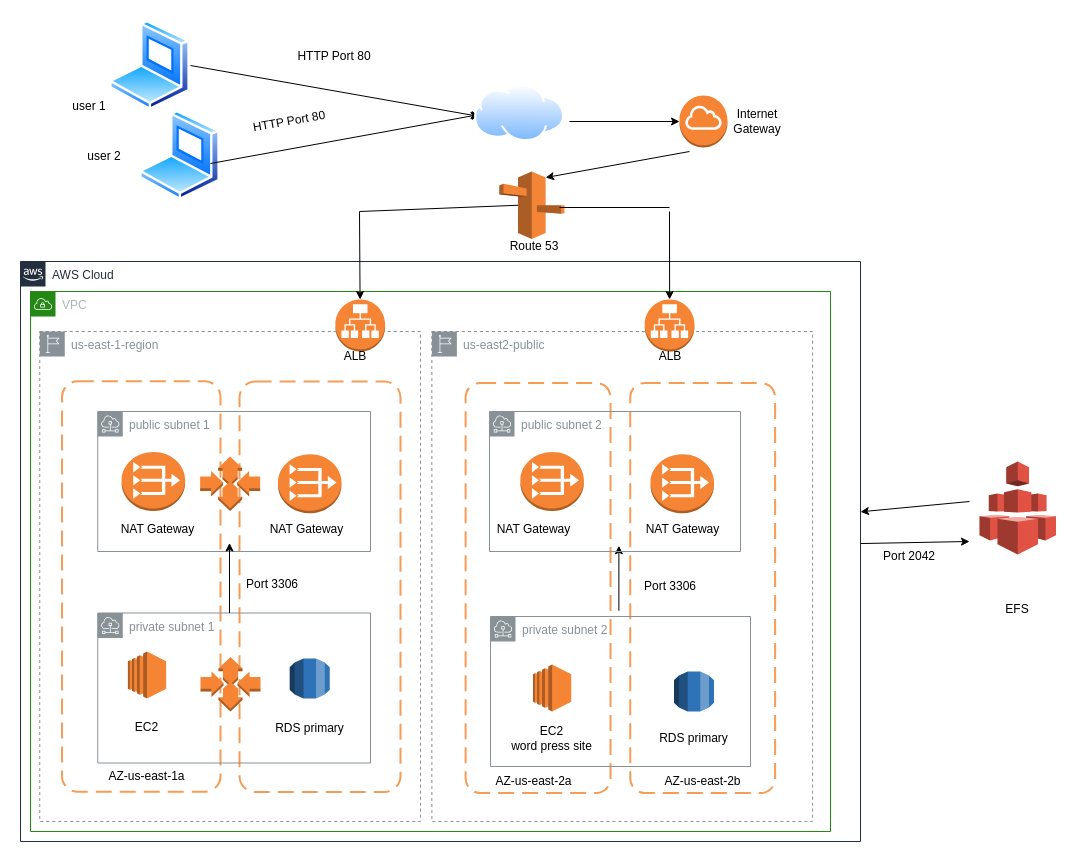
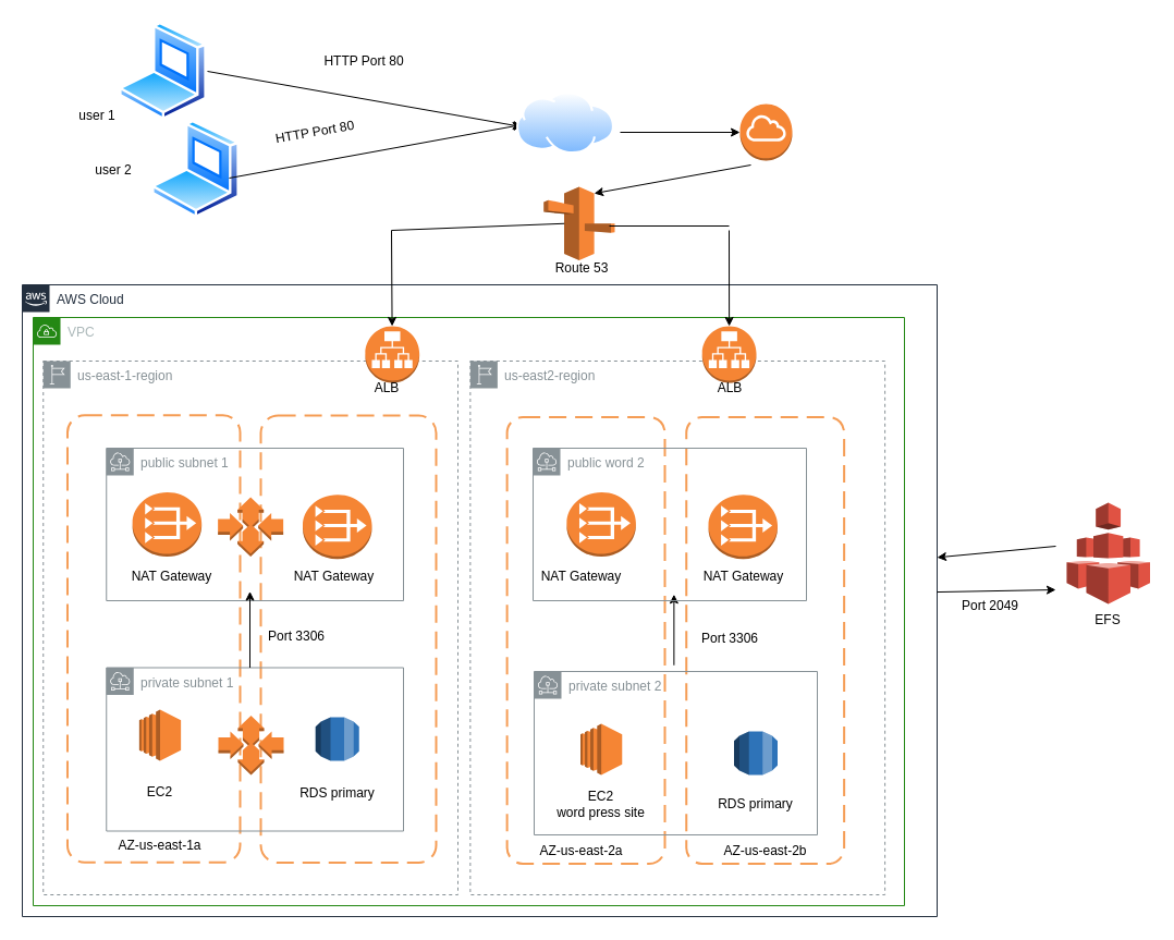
- <mxCell id="66" value="Internet Gateway" style="text;html=1;strokeColor=none;fillColor=none;align=center;verticalAlign=middle;whiteSpace=wrap;rounded=0;" vertex="1" parent="1"><mxGeometry x="727" y="106" width="60" height="30" as="geometry" /></mxCell>
- <mxCell id="4" value="us-east2-public" style="sketch=0;outlineConnect=0;gradientColor=none;html=1;whiteSpace=wrap;fontSize=12;fontStyle=0;shape=mxgraph.aws4.group;grIcon=mxgraph.aws4.group_region;strokeColor=#879196;fillColor=none;verticalAlign=top;align=left;spacingLeft=30;fontColor=#879196;dashed=1;" vertex="1" parent="3"><mxGeometry x="401.37" y="40" width="380.75" height="490" as="geometry" /></mxCell>
+ <mxCell id="4" value="us-east2-region" style="sketch=0;outlineConnect=0;gradientColor=none;html=1;whiteSpace=wrap;fontSize=12;fontStyle=0;shape=mxgraph.aws4.group;grIcon=mxgraph.aws4.group_region;strokeColor=#879196;fillColor=none;verticalAlign=top;align=left;spacingLeft=30;fontColor=#879196;dashed=1;" vertex="1" parent="3"><mxGeometry x="401.37" y="40" width="380.75" height="490" as="geometry" /></mxCell>
- <mxCell id="13" value="public subnet 2" style="sketch=0;outlineConnect=0;gradientColor=none;html=1;whiteSpace=wrap;fontSize=12;fontStyle=0;shape=mxgraph.aws4.group;grIcon=mxgraph.aws4.group_subnet;strokeColor=#879196;fillColor=none;verticalAlign=top;align=left;spacingLeft=30;fontColor=#879196;dashed=0;" parent="3" vertex="1"><mxGeometry x="459" y="120" width="251" height="140" as="geometry" /></mxCell>
+ <mxCell id="13" value="public word 2" style="sketch=0;outlineConnect=0;gradientColor=none;html=1;whiteSpace=wrap;fontSize=12;fontStyle=0;shape=mxgraph.aws4.group;grIcon=mxgraph.aws4.group_subnet;strokeColor=#879196;fillColor=none;verticalAlign=top;align=left;spacingLeft=30;fontColor=#879196;dashed=0;" parent="3" vertex="1"><mxGeometry x="459" y="120" width="251" height="140" as="geometry" /></mxCell>
- <mxCell id="54" value="Port 2042" style="text;html=1;strokeColor=none;fillColor=none;align=center;verticalAlign=middle;whiteSpace=wrap;rounded=0;" parent="1" vertex="1"><mxGeometry x="879" y="541" width="60" height="30" as="geometry" /></mxCell>
+ <mxCell id="54" value="Port 2049" style="text;html=1;strokeColor=none;fillColor=none;align=center;verticalAlign=middle;whiteSpace=wrap;rounded=0;" parent="1" vertex="1"><mxGeometry x="879" y="541" width="60" height="30" as="geometry" /></mxCell>
- <mxCell id="52" value="EFS" style="text;html=1;strokeColor=none;fillColor=none;align=center;verticalAlign=middle;whiteSpace=wrap;rounded=0;" parent="1" vertex="1"><mxGeometry x="987.25" y="594" width="60" height="30" as="geometry" /></mxCell>
+ <mxCell id="52" value="EFS" style="text;html=1;strokeColor=none;fillColor=none;align=center;verticalAlign=middle;whiteSpace=wrap;rounded=0;" parent="1" vertex="1"><mxGeometry x="987.25" y="554" width="60" height="30" as="geometry" /></mxCell>
